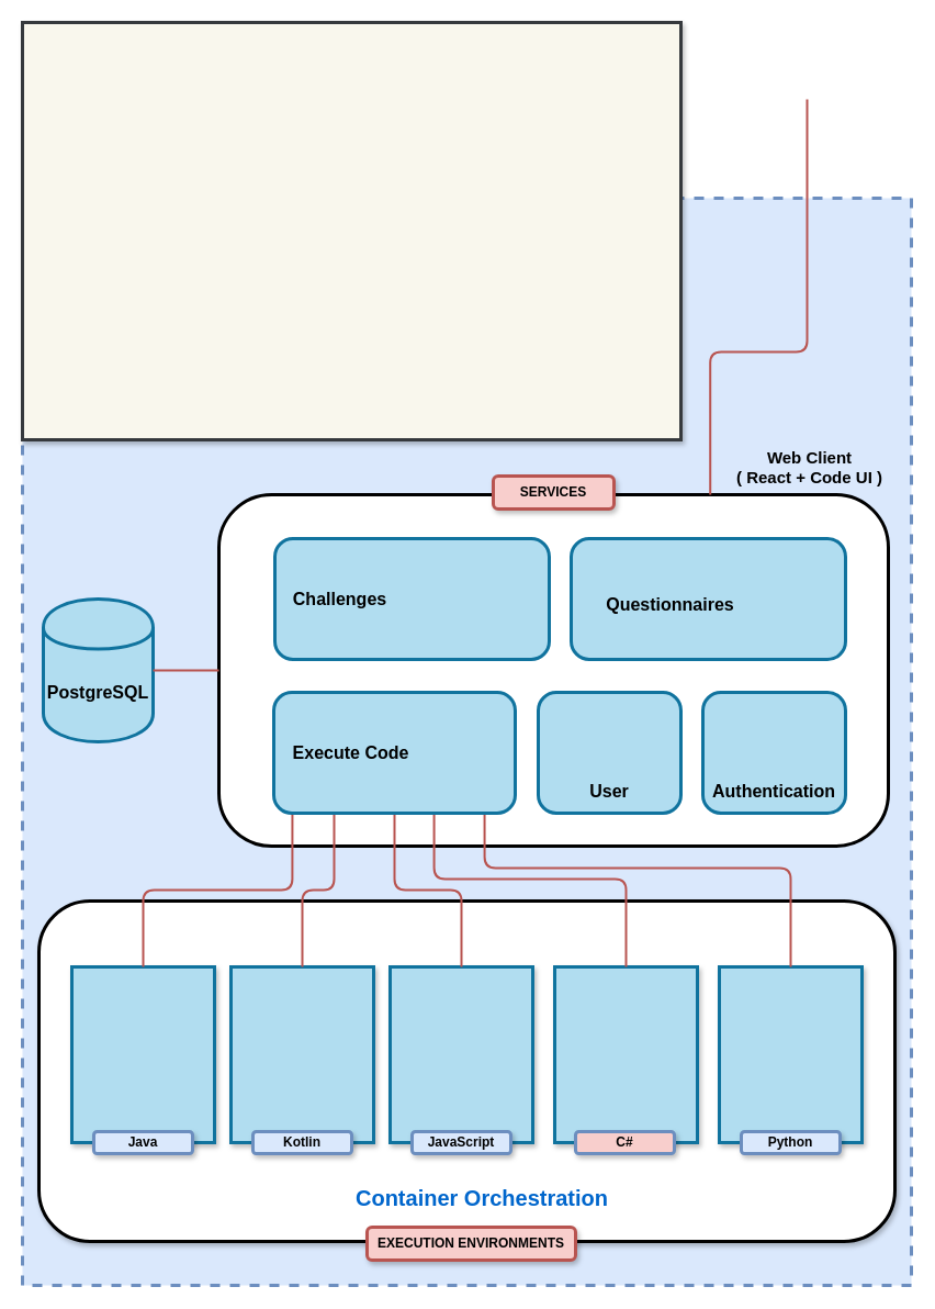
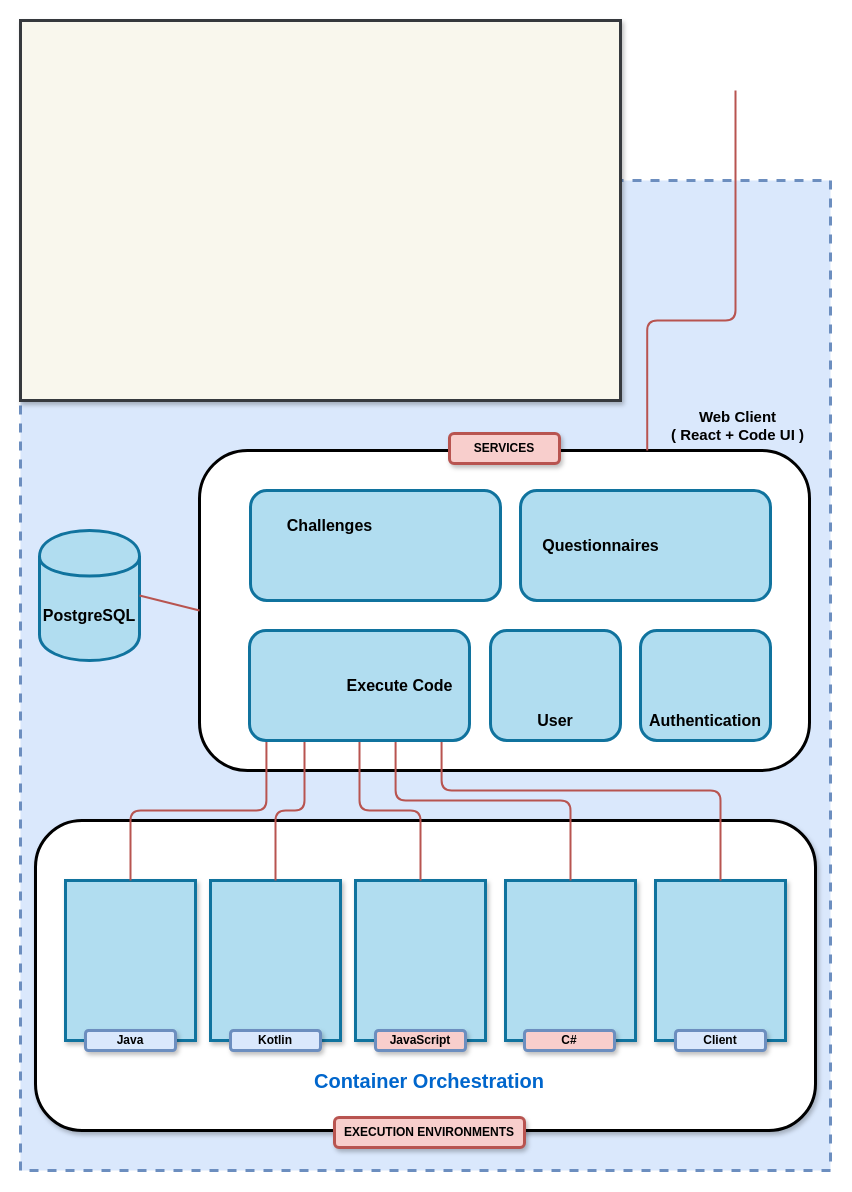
- <mxCell id="36" value="&lt;h2&gt;&lt;font style=&quot;font-size: 16px&quot;&gt;Challenges&lt;/font&gt;&lt;/h2&gt;" style="text;html=1;strokeColor=none;fillColor=none;align=center;verticalAlign=middle;whiteSpace=wrap;rounded=0;glass=0;comic=0;" vertex="1" parent="1"><mxGeometry x="259" y="535" width="101" height="20" as="geometry" /></mxCell>
+ <mxCell id="36" value="&lt;h2&gt;&lt;font style=&quot;font-size: 16px&quot;&gt;Challenges&lt;/font&gt;&lt;/h2&gt;" style="text;html=1;strokeColor=none;fillColor=none;align=center;verticalAlign=middle;whiteSpace=wrap;rounded=0;glass=0;comic=0;" vertex="1" parent="1"><mxGeometry x="279" y="515" width="101" height="20" as="geometry" /></mxCell>
- <mxCell id="37" value="&lt;h2&gt;&lt;font style=&quot;font-size: 16px&quot;&gt;Questionnaires&lt;/font&gt;&lt;/h2&gt;" style="text;html=1;strokeColor=none;fillColor=none;align=center;verticalAlign=middle;whiteSpace=wrap;rounded=0;glass=0;comic=0;" vertex="1" parent="1"><mxGeometry x="550" y="540" width="121" height="20" as="geometry" /></mxCell>
+ <mxCell id="37" value="&lt;h2&gt;&lt;font style=&quot;font-size: 16px&quot;&gt;Questionnaires&lt;/font&gt;&lt;/h2&gt;" style="text;html=1;strokeColor=none;fillColor=none;align=center;verticalAlign=middle;whiteSpace=wrap;rounded=0;glass=0;comic=0;" vertex="1" parent="1"><mxGeometry x="540" y="535" width="121" height="20" as="geometry" /></mxCell>
- <mxCell id="5" value="&lt;h2&gt;&lt;font style=&quot;font-size: 16px&quot;&gt;PostgreSQL&lt;/font&gt;&lt;/h2&gt;" style="shape=cylinder;whiteSpace=wrap;html=1;boundedLbl=1;backgroundOutline=1;rounded=0;strokeWidth=3;fillColor=#b1ddf0;strokeColor=#10739e;" parent="1" vertex="1"><mxGeometry x="39" y="545" width="100" height="130" as="geometry" /></mxCell>
+ <mxCell id="5" value="&lt;h2&gt;&lt;font style=&quot;font-size: 16px&quot;&gt;PostgreSQL&lt;/font&gt;&lt;/h2&gt;" style="shape=cylinder;whiteSpace=wrap;html=1;boundedLbl=1;backgroundOutline=1;rounded=0;strokeWidth=3;fillColor=#b1ddf0;strokeColor=#10739e;" parent="1" vertex="1"><mxGeometry x="39" y="530" width="100" height="130" as="geometry" /></mxCell>
- <mxCell id="35" value="&lt;h2&gt;&lt;font style=&quot;font-size: 16px&quot;&gt;Execute Code&lt;/font&gt;&lt;/h2&gt;" style="text;html=1;strokeColor=none;fillColor=none;align=center;verticalAlign=middle;whiteSpace=wrap;rounded=0;glass=0;comic=0;" vertex="1" parent="1"><mxGeometry x="259" y="675" width="121" height="20" as="geometry" /></mxCell>
+ <mxCell id="35" value="&lt;h2&gt;&lt;font style=&quot;font-size: 16px&quot;&gt;Execute Code&lt;/font&gt;&lt;/h2&gt;" style="text;html=1;strokeColor=none;fillColor=none;align=center;verticalAlign=middle;whiteSpace=wrap;rounded=0;glass=0;comic=0;" vertex="1" parent="1"><mxGeometry x="339" y="675" width="121" height="20" as="geometry" /></mxCell>
- <mxCell id="23" value="&lt;b&gt;JavaScript&lt;/b&gt;" style="rounded=1;whiteSpace=wrap;html=1;shadow=1;glass=0;strokeColor=#6c8ebf;strokeWidth=3;fillColor=#dae8fc;" vertex="1" parent="1"><mxGeometry x="375" y="1030" width="90" height="20" as="geometry" /></mxCell>
+ <mxCell id="23" value="&lt;b&gt;JavaScript&lt;/b&gt;" style="rounded=1;whiteSpace=wrap;html=1;shadow=1;glass=0;strokeColor=#6c8ebf;strokeWidth=3;fillColor=#f8cecc;" vertex="1" parent="1"><mxGeometry x="375" y="1030" width="90" height="20" as="geometry" /></mxCell>
- <mxCell id="24" value="&lt;b&gt;Python&lt;/b&gt;" style="rounded=1;whiteSpace=wrap;html=1;shadow=1;glass=0;strokeColor=#6c8ebf;strokeWidth=3;fillColor=#dae8fc;" vertex="1" parent="1"><mxGeometry x="675" y="1030" width="90" height="20" as="geometry" /></mxCell>
+ <mxCell id="24" value="&lt;b&gt;Client&lt;/b&gt;" style="rounded=1;whiteSpace=wrap;html=1;shadow=1;glass=0;strokeColor=#6c8ebf;strokeWidth=3;fillColor=#dae8fc;" vertex="1" parent="1"><mxGeometry x="675" y="1030" width="90" height="20" as="geometry" /></mxCell>
- <mxCell id="18" value="&lt;font style=&quot;font-size: 20px&quot; color=&quot;#0066cc&quot;&gt;&lt;b&gt;Container Orchestration&lt;/b&gt;&lt;/font&gt;" style="text;html=1;align=center;verticalAlign=middle;whiteSpace=wrap;rounded=0;fillColor=none;" parent="1" vertex="1"><mxGeometry x="319" y="1080" width="240" height="20" as="geometry" /></mxCell>
+ <mxCell id="18" value="&lt;font style=&quot;font-size: 20px&quot; color=&quot;#0066cc&quot;&gt;&lt;b&gt;Container Orchestration&lt;/b&gt;&lt;/font&gt;" style="text;html=1;align=center;verticalAlign=middle;whiteSpace=wrap;rounded=0;fillColor=none;" parent="1" vertex="1"><mxGeometry x="309" y="1070" width="240" height="20" as="geometry" /></mxCell>
